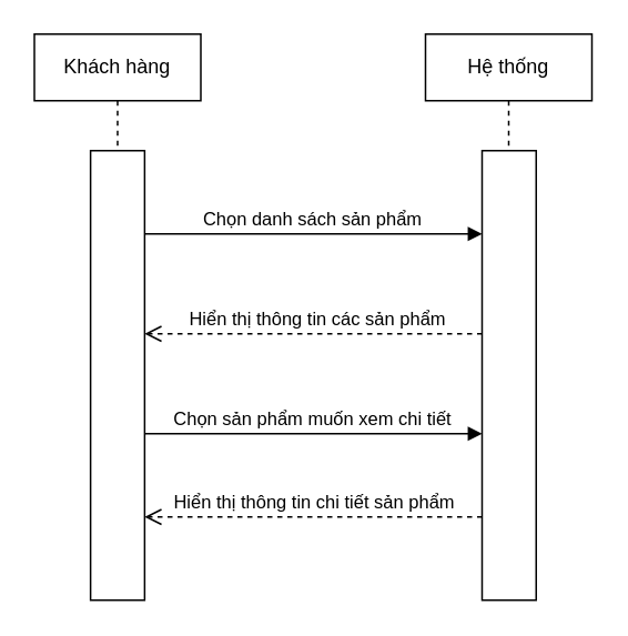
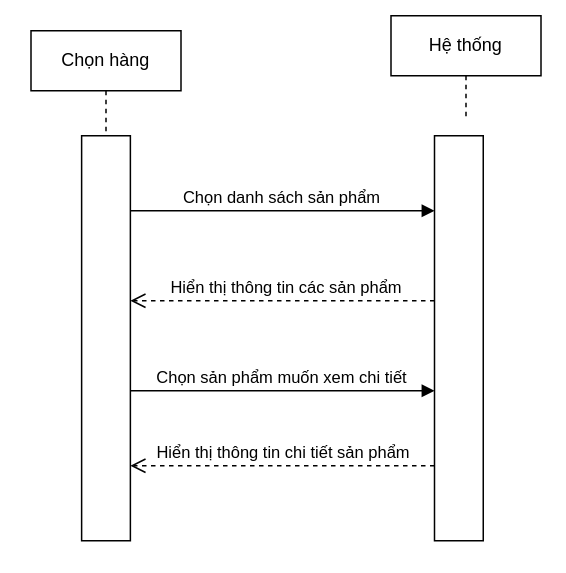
- <mxCell id="2" value="Khách hàng" style="shape=umlLifeline;perimeter=lifelinePerimeter;whiteSpace=wrap;html=1;container=1;dropTarget=0;collapsible=0;recursiveResize=0;outlineConnect=0;portConstraint=eastwest;newEdgeStyle={&quot;curved&quot;:0,&quot;rounded&quot;:0};" parent="1" vertex="1"><mxGeometry x="20" y="20" width="100" height="70" as="geometry" /></mxCell>
+ <mxCell id="2" value="Chọn hàng" style="shape=umlLifeline;perimeter=lifelinePerimeter;whiteSpace=wrap;html=1;container=1;dropTarget=0;collapsible=0;recursiveResize=0;outlineConnect=0;portConstraint=eastwest;newEdgeStyle={&quot;curved&quot;:0,&quot;rounded&quot;:0};" parent="1" vertex="1"><mxGeometry x="20" y="20" width="100" height="70" as="geometry" /></mxCell>
- <mxCell id="3" value="Hệ thống" style="shape=umlLifeline;perimeter=lifelinePerimeter;whiteSpace=wrap;html=1;container=1;dropTarget=0;collapsible=0;recursiveResize=0;outlineConnect=0;portConstraint=eastwest;newEdgeStyle={&quot;curved&quot;:0,&quot;rounded&quot;:0};" parent="1" vertex="1"><mxGeometry x="255" y="20" width="100" height="70" as="geometry" /></mxCell>
+ <mxCell id="3" value="Hệ thống" style="shape=umlLifeline;perimeter=lifelinePerimeter;whiteSpace=wrap;html=1;container=1;dropTarget=0;collapsible=0;recursiveResize=0;outlineConnect=0;portConstraint=eastwest;newEdgeStyle={&quot;curved&quot;:0,&quot;rounded&quot;:0};" parent="1" vertex="1"><mxGeometry x="260" y="10" width="100" height="70" as="geometry" /></mxCell>
